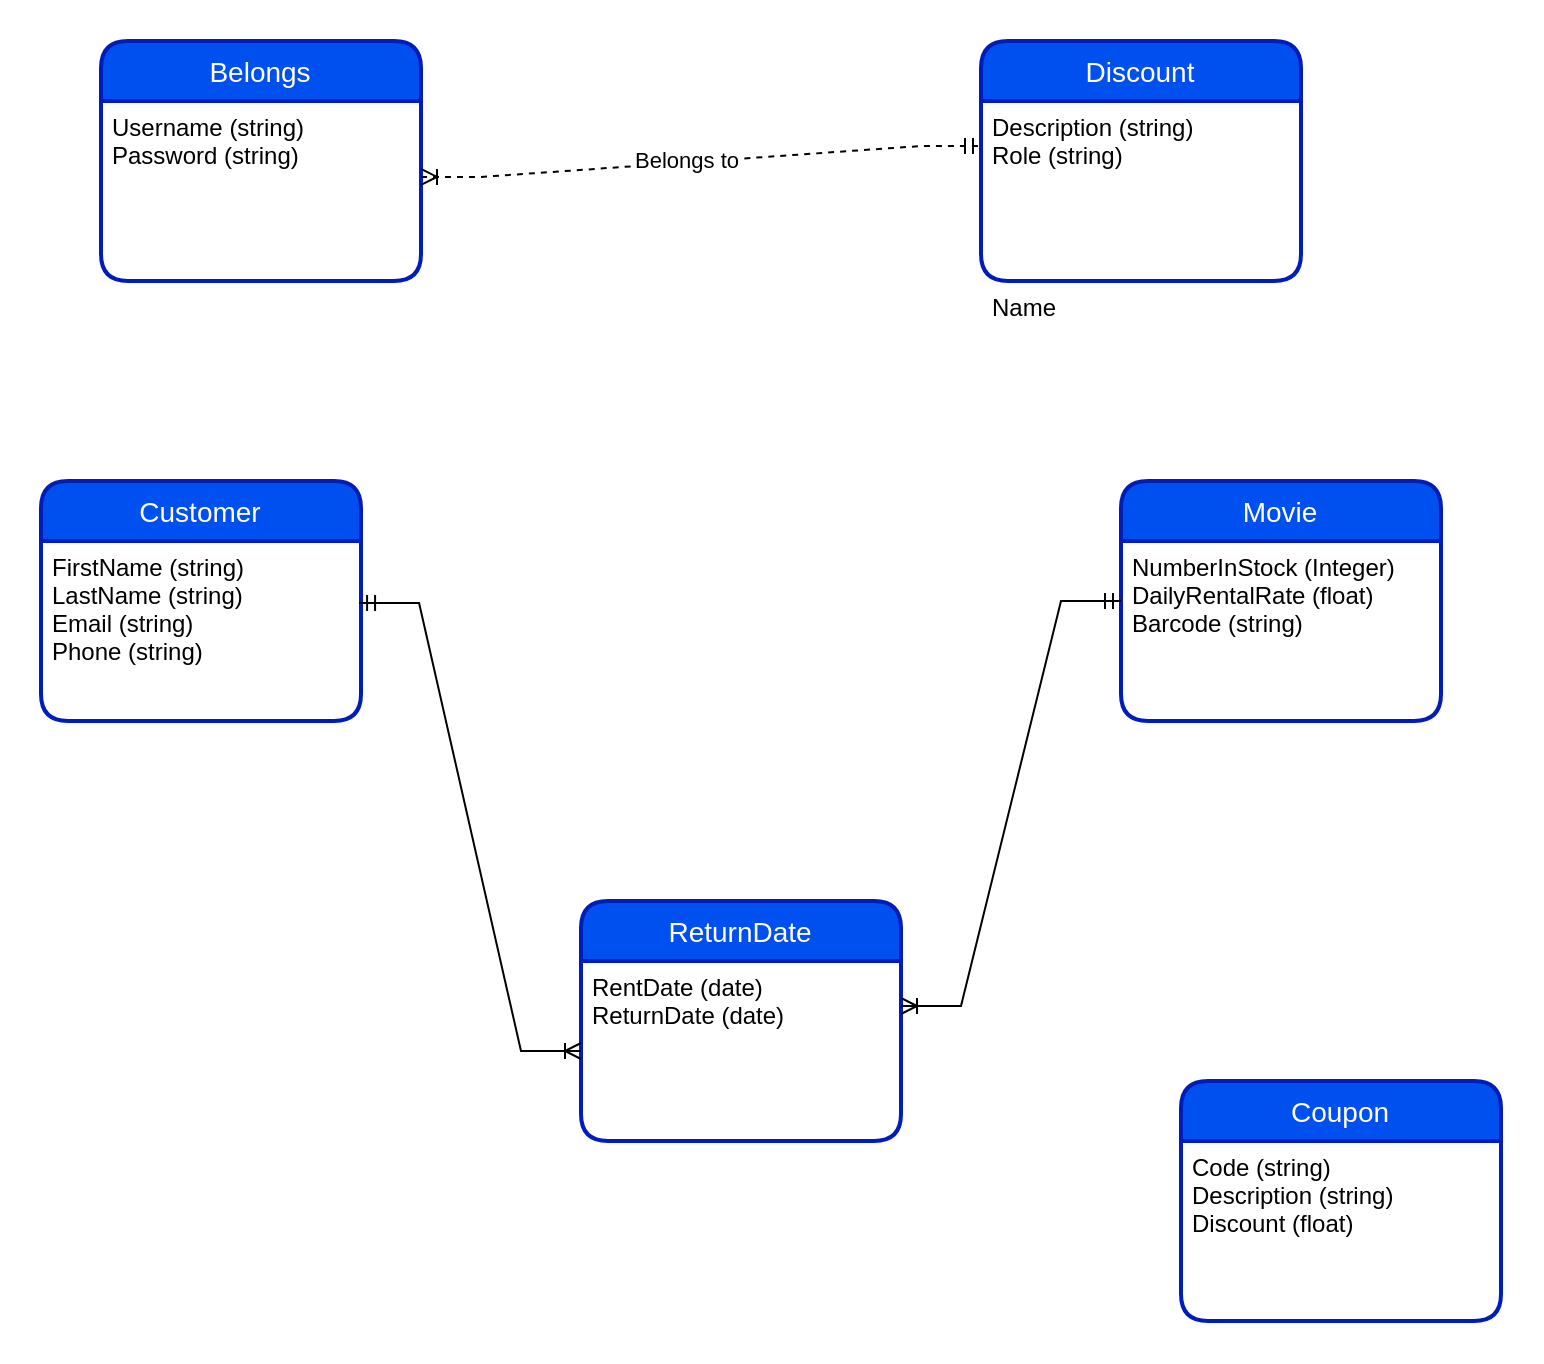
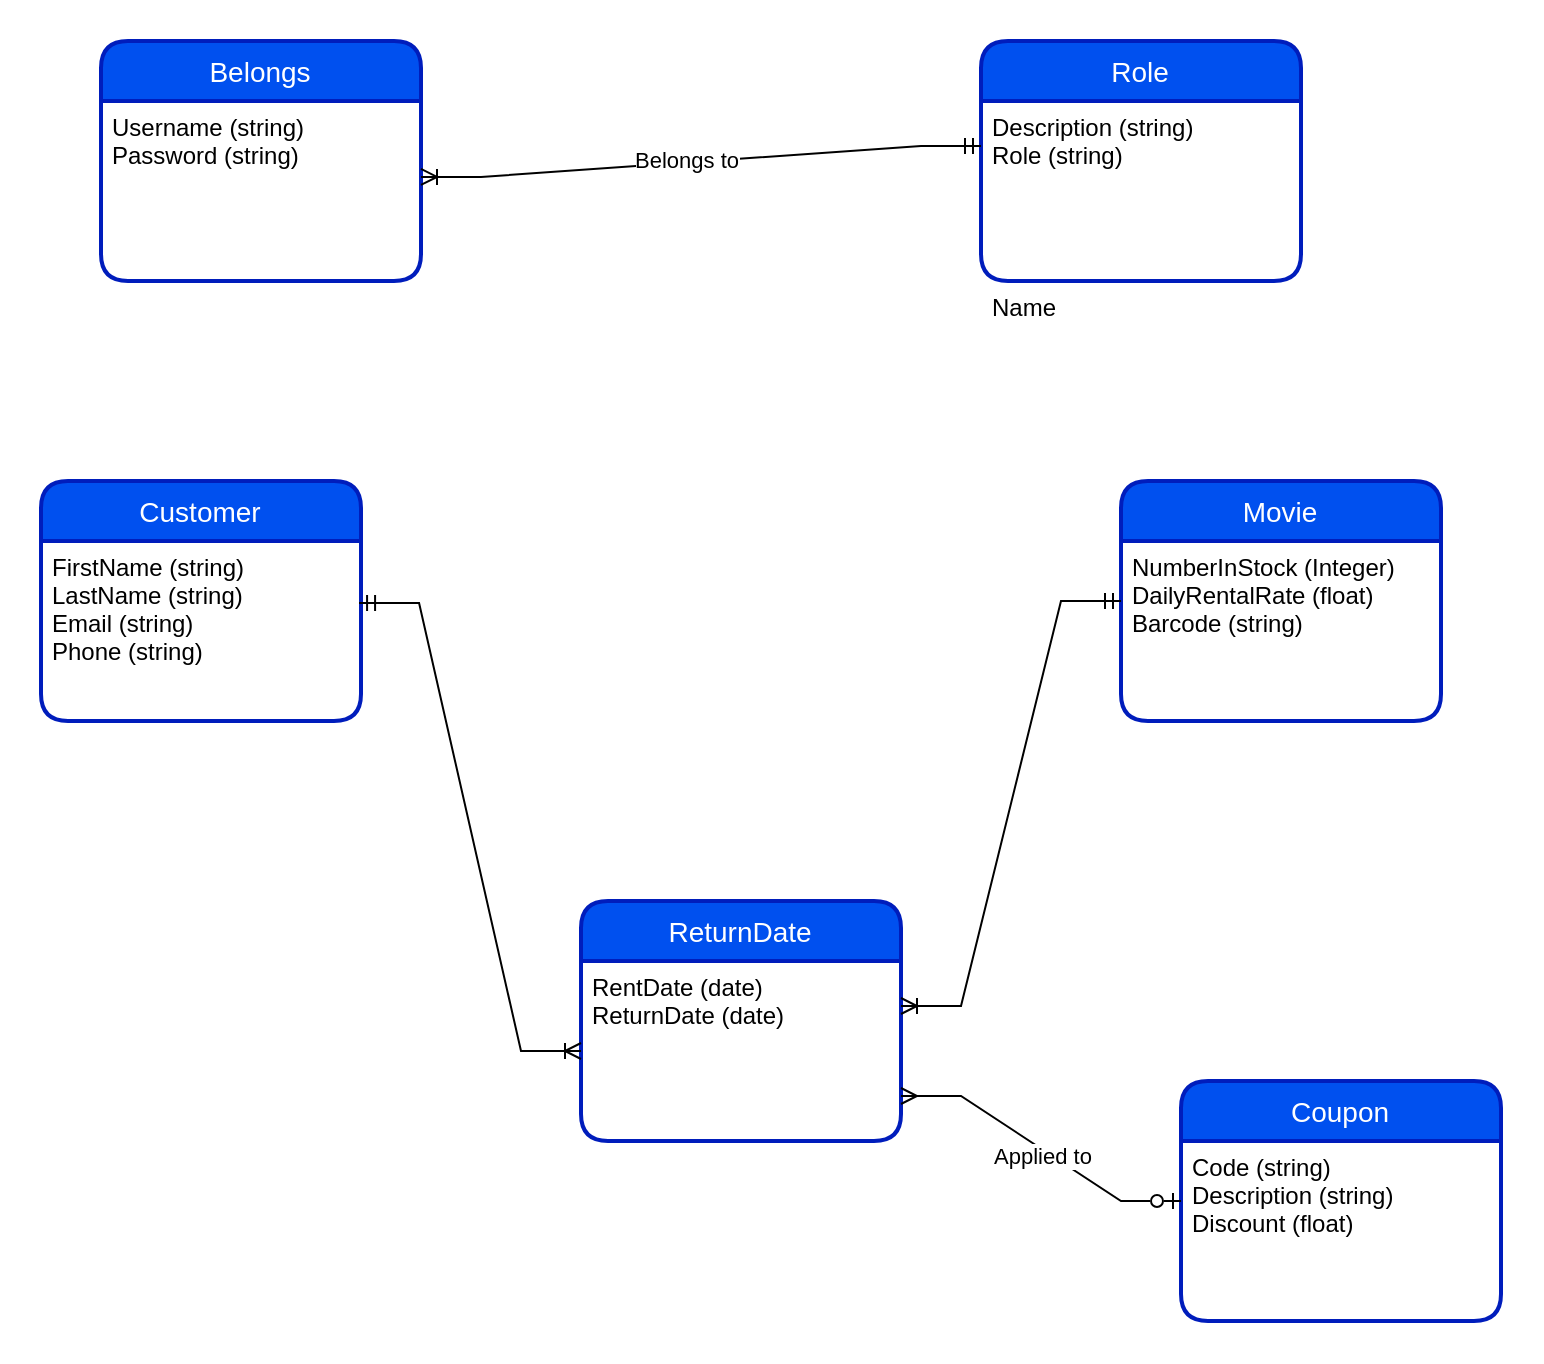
- <mxCell id="4" value="Discount" style="swimlane;childLayout=stackLayout;horizontal=1;startSize=30;horizontalStack=0;rounded=1;fontSize=14;fontStyle=0;strokeWidth=2;resizeParent=0;resizeLast=1;shadow=0;dashed=0;align=center;fillColor=#0050ef;fontColor=#ffffff;strokeColor=#001DBC;" vertex="1" parent="1"><mxGeometry x="490" y="20" width="160" height="120" as="geometry" /></mxCell>
+ <mxCell id="4" value="Role" style="swimlane;childLayout=stackLayout;horizontal=1;startSize=30;horizontalStack=0;rounded=1;fontSize=14;fontStyle=0;strokeWidth=2;resizeParent=0;resizeLast=1;shadow=0;dashed=0;align=center;fillColor=#0050ef;fontColor=#ffffff;strokeColor=#001DBC;" vertex="1" parent="1"><mxGeometry x="490" y="20" width="160" height="120" as="geometry" /></mxCell>
- <mxCell id="7" value="" style="edgeStyle=entityRelationEdgeStyle;fontSize=12;html=1;endArrow=ERmandOne;startArrow=ERoneToMany;rounded=0;exitX=1;exitY=0.422;exitDx=0;exitDy=0;exitPerimeter=0;entryX=0;entryY=0.25;entryDx=0;entryDy=0;startFill=0;endFill=0;dashed=1;" edge="1" parent="1" source="3" target="5"><mxGeometry width="100" height="100" relative="1" as="geometry"><mxPoint x="320" y="140" as="sourcePoint" /><mxPoint x="420" y="40" as="targetPoint" /></mxGeometry></mxCell>
+ <mxCell id="7" value="" style="edgeStyle=entityRelationEdgeStyle;fontSize=12;html=1;endArrow=ERmandOne;startArrow=ERoneToMany;rounded=0;exitX=1;exitY=0.422;exitDx=0;exitDy=0;exitPerimeter=0;entryX=0;entryY=0.25;entryDx=0;entryDy=0;startFill=0;endFill=0;" edge="1" parent="1" source="3" target="5"><mxGeometry width="100" height="100" relative="1" as="geometry"><mxPoint x="320" y="140" as="sourcePoint" /><mxPoint x="420" y="40" as="targetPoint" /></mxGeometry></mxCell>
+ <mxCell id="19" value="" style="edgeStyle=entityRelationEdgeStyle;fontSize=12;html=1;endArrow=ERzeroToOne;startArrow=ERmany;rounded=0;exitX=1;exitY=0.75;exitDx=0;exitDy=0;entryX=0;entryY=0.5;entryDx=0;entryDy=0;endFill=0;" edge="1" parent="1" source="14" target="17"><mxGeometry width="100" height="100" relative="1" as="geometry"><mxPoint x="460" y="670" as="sourcePoint" /><mxPoint x="560" y="570" as="targetPoint" /></mxGeometry></mxCell>
+ <mxCell id="20" value="Applied to" style="edgeLabel;html=1;align=center;verticalAlign=middle;resizable=0;points=[];" vertex="1" connectable="0" parent="19"><mxGeometry x="0.023" y="-3" relative="1" as="geometry"><mxPoint as="offset" /></mxGeometry></mxCell>
